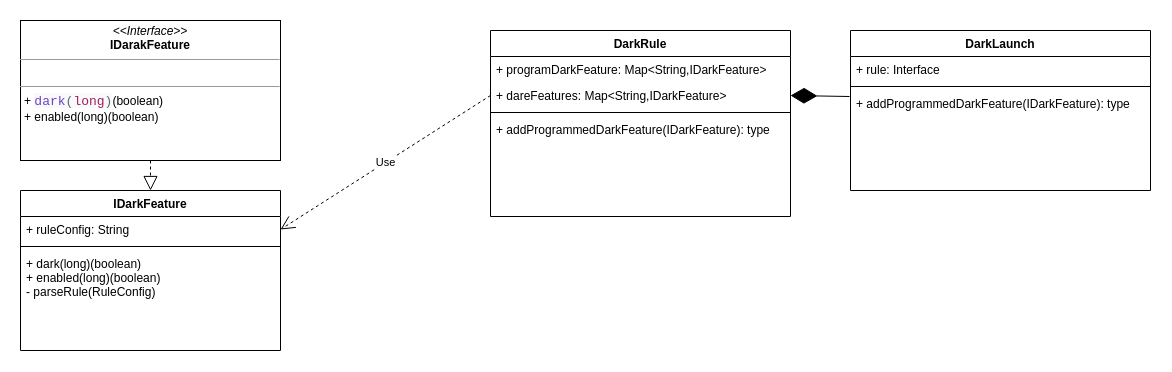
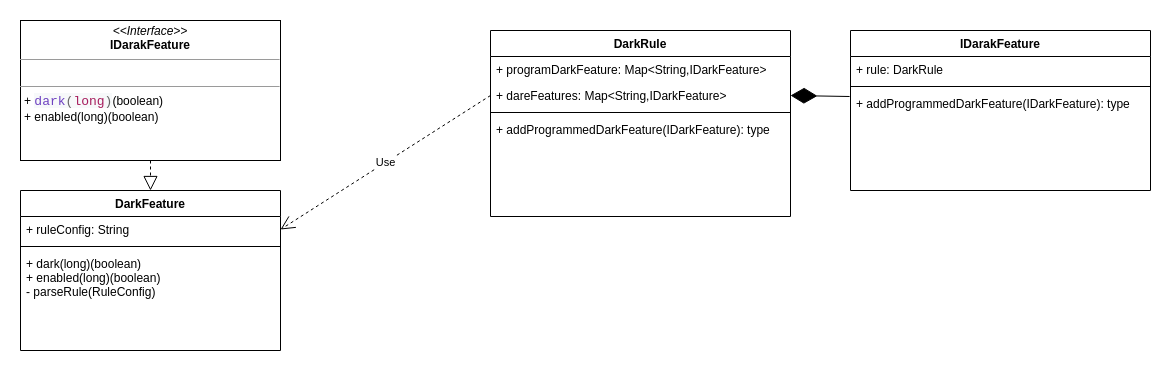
- <mxCell id="14" value="DarkLaunch" style="swimlane;fontStyle=1;align=center;verticalAlign=top;childLayout=stackLayout;horizontal=1;startSize=26;horizontalStack=0;resizeParent=1;resizeParentMax=0;resizeLast=0;collapsible=1;marginBottom=0;" vertex="1" parent="1"><mxGeometry x="850" y="30" width="300" height="160" as="geometry" /></mxCell>
+ <mxCell id="14" value="IDarakFeature" style="swimlane;fontStyle=1;align=center;verticalAlign=top;childLayout=stackLayout;horizontal=1;startSize=26;horizontalStack=0;resizeParent=1;resizeParentMax=0;resizeLast=0;collapsible=1;marginBottom=0;" vertex="1" parent="1"><mxGeometry x="850" y="30" width="300" height="160" as="geometry" /></mxCell>
- <mxCell id="15" value="+ rule: Interface" style="text;strokeColor=none;fillColor=none;align=left;verticalAlign=top;spacingLeft=4;spacingRight=4;overflow=hidden;rotatable=0;points=[[0,0.5],[1,0.5]];portConstraint=eastwest;" vertex="1" parent="14"><mxGeometry y="26" width="300" height="26" as="geometry" /></mxCell>
+ <mxCell id="15" value="+ rule: DarkRule" style="text;strokeColor=none;fillColor=none;align=left;verticalAlign=top;spacingLeft=4;spacingRight=4;overflow=hidden;rotatable=0;points=[[0,0.5],[1,0.5]];portConstraint=eastwest;" vertex="1" parent="14"><mxGeometry y="26" width="300" height="26" as="geometry" /></mxCell>
- <mxCell id="8" value="IDarkFeature" style="swimlane;fontStyle=1;align=center;verticalAlign=top;childLayout=stackLayout;horizontal=1;startSize=26;horizontalStack=0;resizeParent=1;resizeParentMax=0;resizeLast=0;collapsible=1;marginBottom=0;" vertex="1" parent="1"><mxGeometry x="20" y="190" width="260" height="160" as="geometry" /></mxCell>
+ <mxCell id="8" value="DarkFeature" style="swimlane;fontStyle=1;align=center;verticalAlign=top;childLayout=stackLayout;horizontal=1;startSize=26;horizontalStack=0;resizeParent=1;resizeParentMax=0;resizeLast=0;collapsible=1;marginBottom=0;" vertex="1" parent="1"><mxGeometry x="20" y="190" width="260" height="160" as="geometry" /></mxCell>
